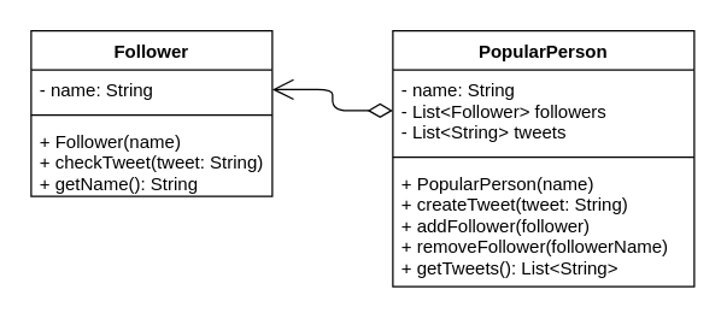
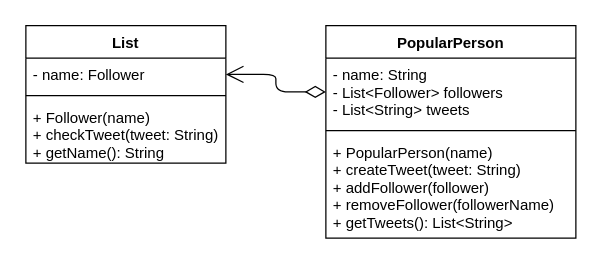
- <mxCell id="2" value="Follower" style="swimlane;fontStyle=1;align=center;verticalAlign=top;childLayout=stackLayout;horizontal=1;startSize=26;horizontalStack=0;resizeParent=1;resizeParentMax=0;resizeLast=0;collapsible=1;marginBottom=0;" vertex="1" parent="1"><mxGeometry x="20" y="20" width="160" height="110" as="geometry" /></mxCell>
+ <mxCell id="2" value="List" style="swimlane;fontStyle=1;align=center;verticalAlign=top;childLayout=stackLayout;horizontal=1;startSize=26;horizontalStack=0;resizeParent=1;resizeParentMax=0;resizeLast=0;collapsible=1;marginBottom=0;" vertex="1" parent="1"><mxGeometry x="20" y="20" width="160" height="110" as="geometry" /></mxCell>
- <mxCell id="3" value="- name: String" style="text;strokeColor=none;fillColor=none;align=left;verticalAlign=top;spacingLeft=4;spacingRight=4;overflow=hidden;rotatable=0;points=[[0,0.5],[1,0.5]];portConstraint=eastwest;" vertex="1" parent="2"><mxGeometry y="26" width="160" height="26" as="geometry" /></mxCell>
+ <mxCell id="3" value="- name: Follower" style="text;strokeColor=none;fillColor=none;align=left;verticalAlign=top;spacingLeft=4;spacingRight=4;overflow=hidden;rotatable=0;points=[[0,0.5],[1,0.5]];portConstraint=eastwest;" vertex="1" parent="2"><mxGeometry y="26" width="160" height="26" as="geometry" /></mxCell>
